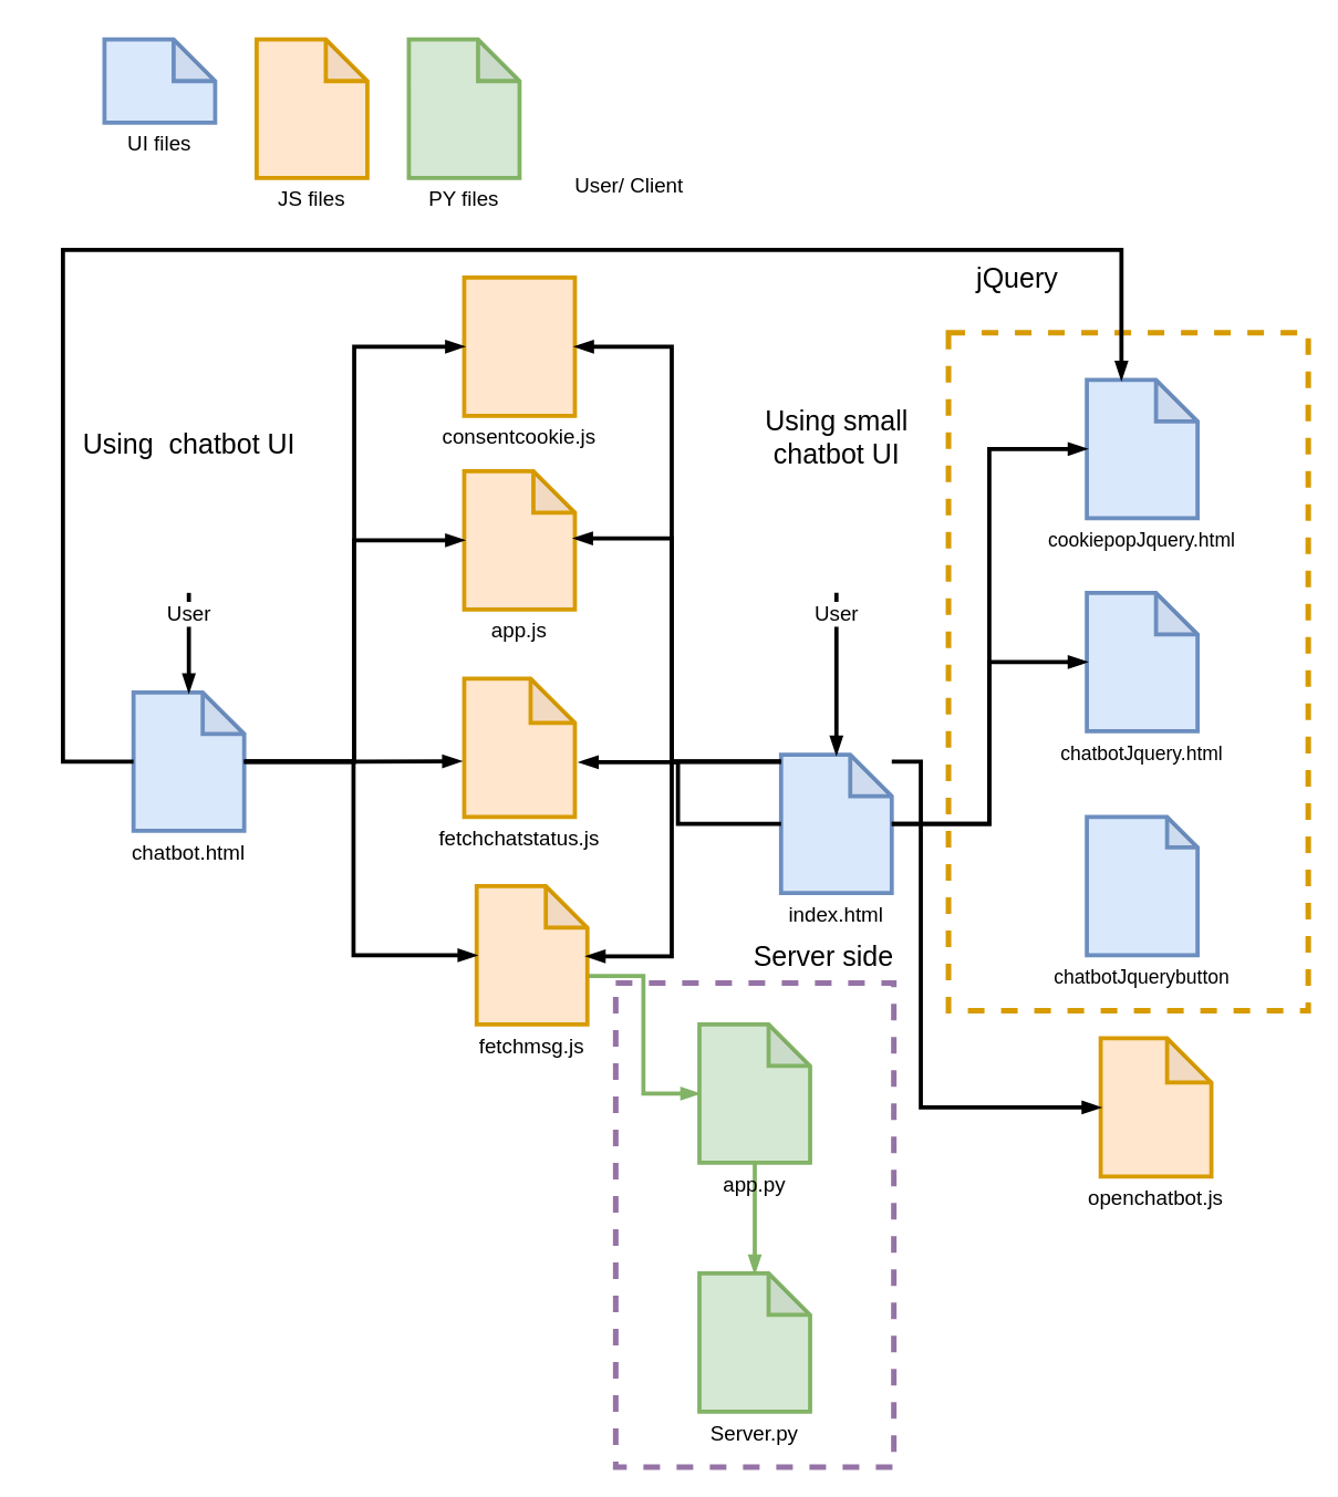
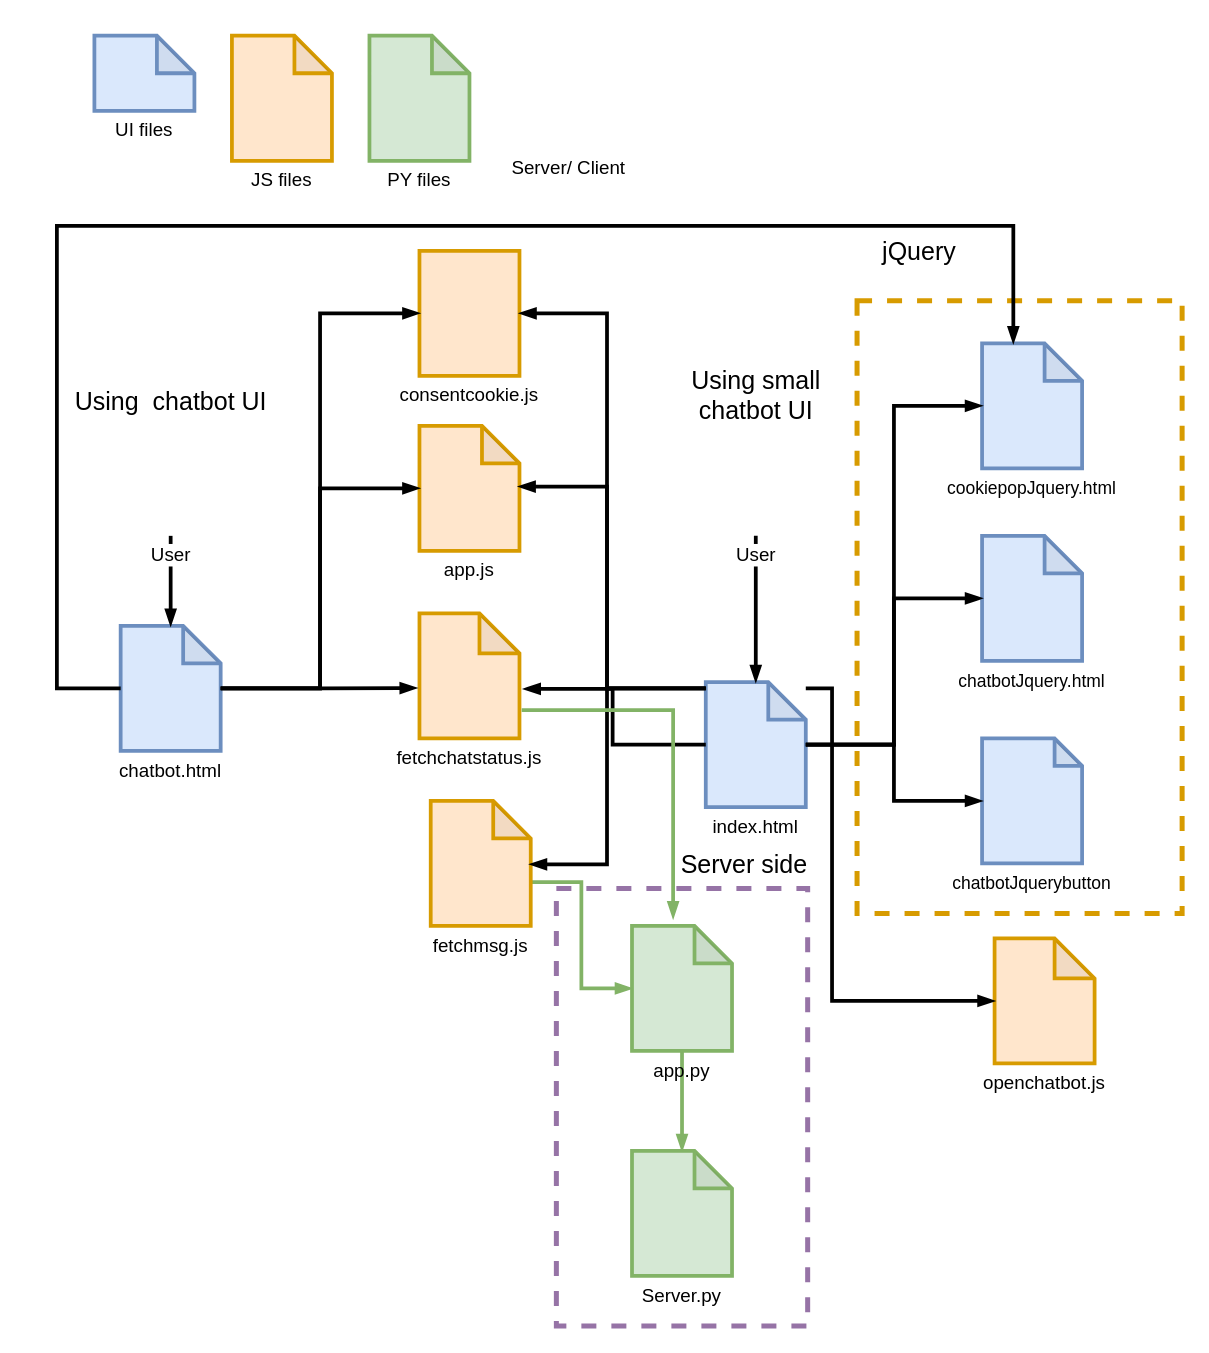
- <mxCell id="8" value="&lt;font style=&quot;font-size: 15px;&quot;&gt;User/ Client&lt;/font&gt;" style="shape=image;html=1;verticalAlign=top;verticalLabelPosition=bottom;labelBackgroundColor=#ffffff;imageAspect=0;aspect=fixed;image=https://cdn2.iconfinder.com/data/icons/css-vol-2/24/laptop-128.png" parent="1" vertex="1"><mxGeometry x="405" y="20" width="98" height="98" as="geometry" /></mxCell>
+ <mxCell id="8" value="&lt;font style=&quot;font-size: 15px;&quot;&gt;Server/ Client&lt;/font&gt;" style="shape=image;html=1;verticalAlign=top;verticalLabelPosition=bottom;labelBackgroundColor=#ffffff;imageAspect=0;aspect=fixed;image=https://cdn2.iconfinder.com/data/icons/css-vol-2/24/laptop-128.png" parent="1" vertex="1"><mxGeometry x="405" y="20" width="98" height="98" as="geometry" /></mxCell>
+ <mxCell id="24" style="edgeStyle=orthogonalEdgeStyle;rounded=0;orthogonalLoop=1;jettySize=auto;html=1;entryX=0.411;entryY=-0.06;entryDx=0;entryDy=0;entryPerimeter=0;strokeColor=#82b366;strokeWidth=3;align=center;verticalAlign=middle;fontFamily=Helvetica;fontSize=11;fontColor=#B9E0A5;labelBackgroundColor=default;endArrow=blockThin;endFill=1;fillColor=#d5e8d4;exitX=1.022;exitY=0.773;exitDx=0;exitDy=0;exitPerimeter=0;" parent="1" source="11" target="26" edge="1"><mxGeometry relative="1" as="geometry"><Array as="points"><mxPoint x="538" y="567" /></Array></mxGeometry></mxCell>
+ <mxCell id="30" style="edgeStyle=orthogonalEdgeStyle;rounded=0;orthogonalLoop=1;jettySize=auto;html=1;entryX=0;entryY=0.5;entryDx=0;entryDy=0;entryPerimeter=0;strokeColor=default;strokeWidth=3;align=center;verticalAlign=middle;fontFamily=Helvetica;fontSize=11;fontColor=default;labelBackgroundColor=default;endArrow=blockThin;endFill=1;" parent="1" source="17" target="28" edge="1"><mxGeometry relative="1" as="geometry" /></mxCell>
- <mxCell id="16" style="edgeStyle=orthogonalEdgeStyle;rounded=0;orthogonalLoop=1;jettySize=auto;html=1;entryX=0;entryY=0.5;entryDx=0;entryDy=0;entryPerimeter=0;strokeColor=default;strokeWidth=3;align=center;verticalAlign=middle;fontFamily=Helvetica;fontSize=11;fontColor=default;labelBackgroundColor=default;endArrow=blockThin;endFill=1;" parent="1" source="3" target="13" edge="1"><mxGeometry relative="1" as="geometry"><Array as="points"><mxPoint x="255" y="550" /><mxPoint x="255" y="690" /></Array></mxGeometry></mxCell>
